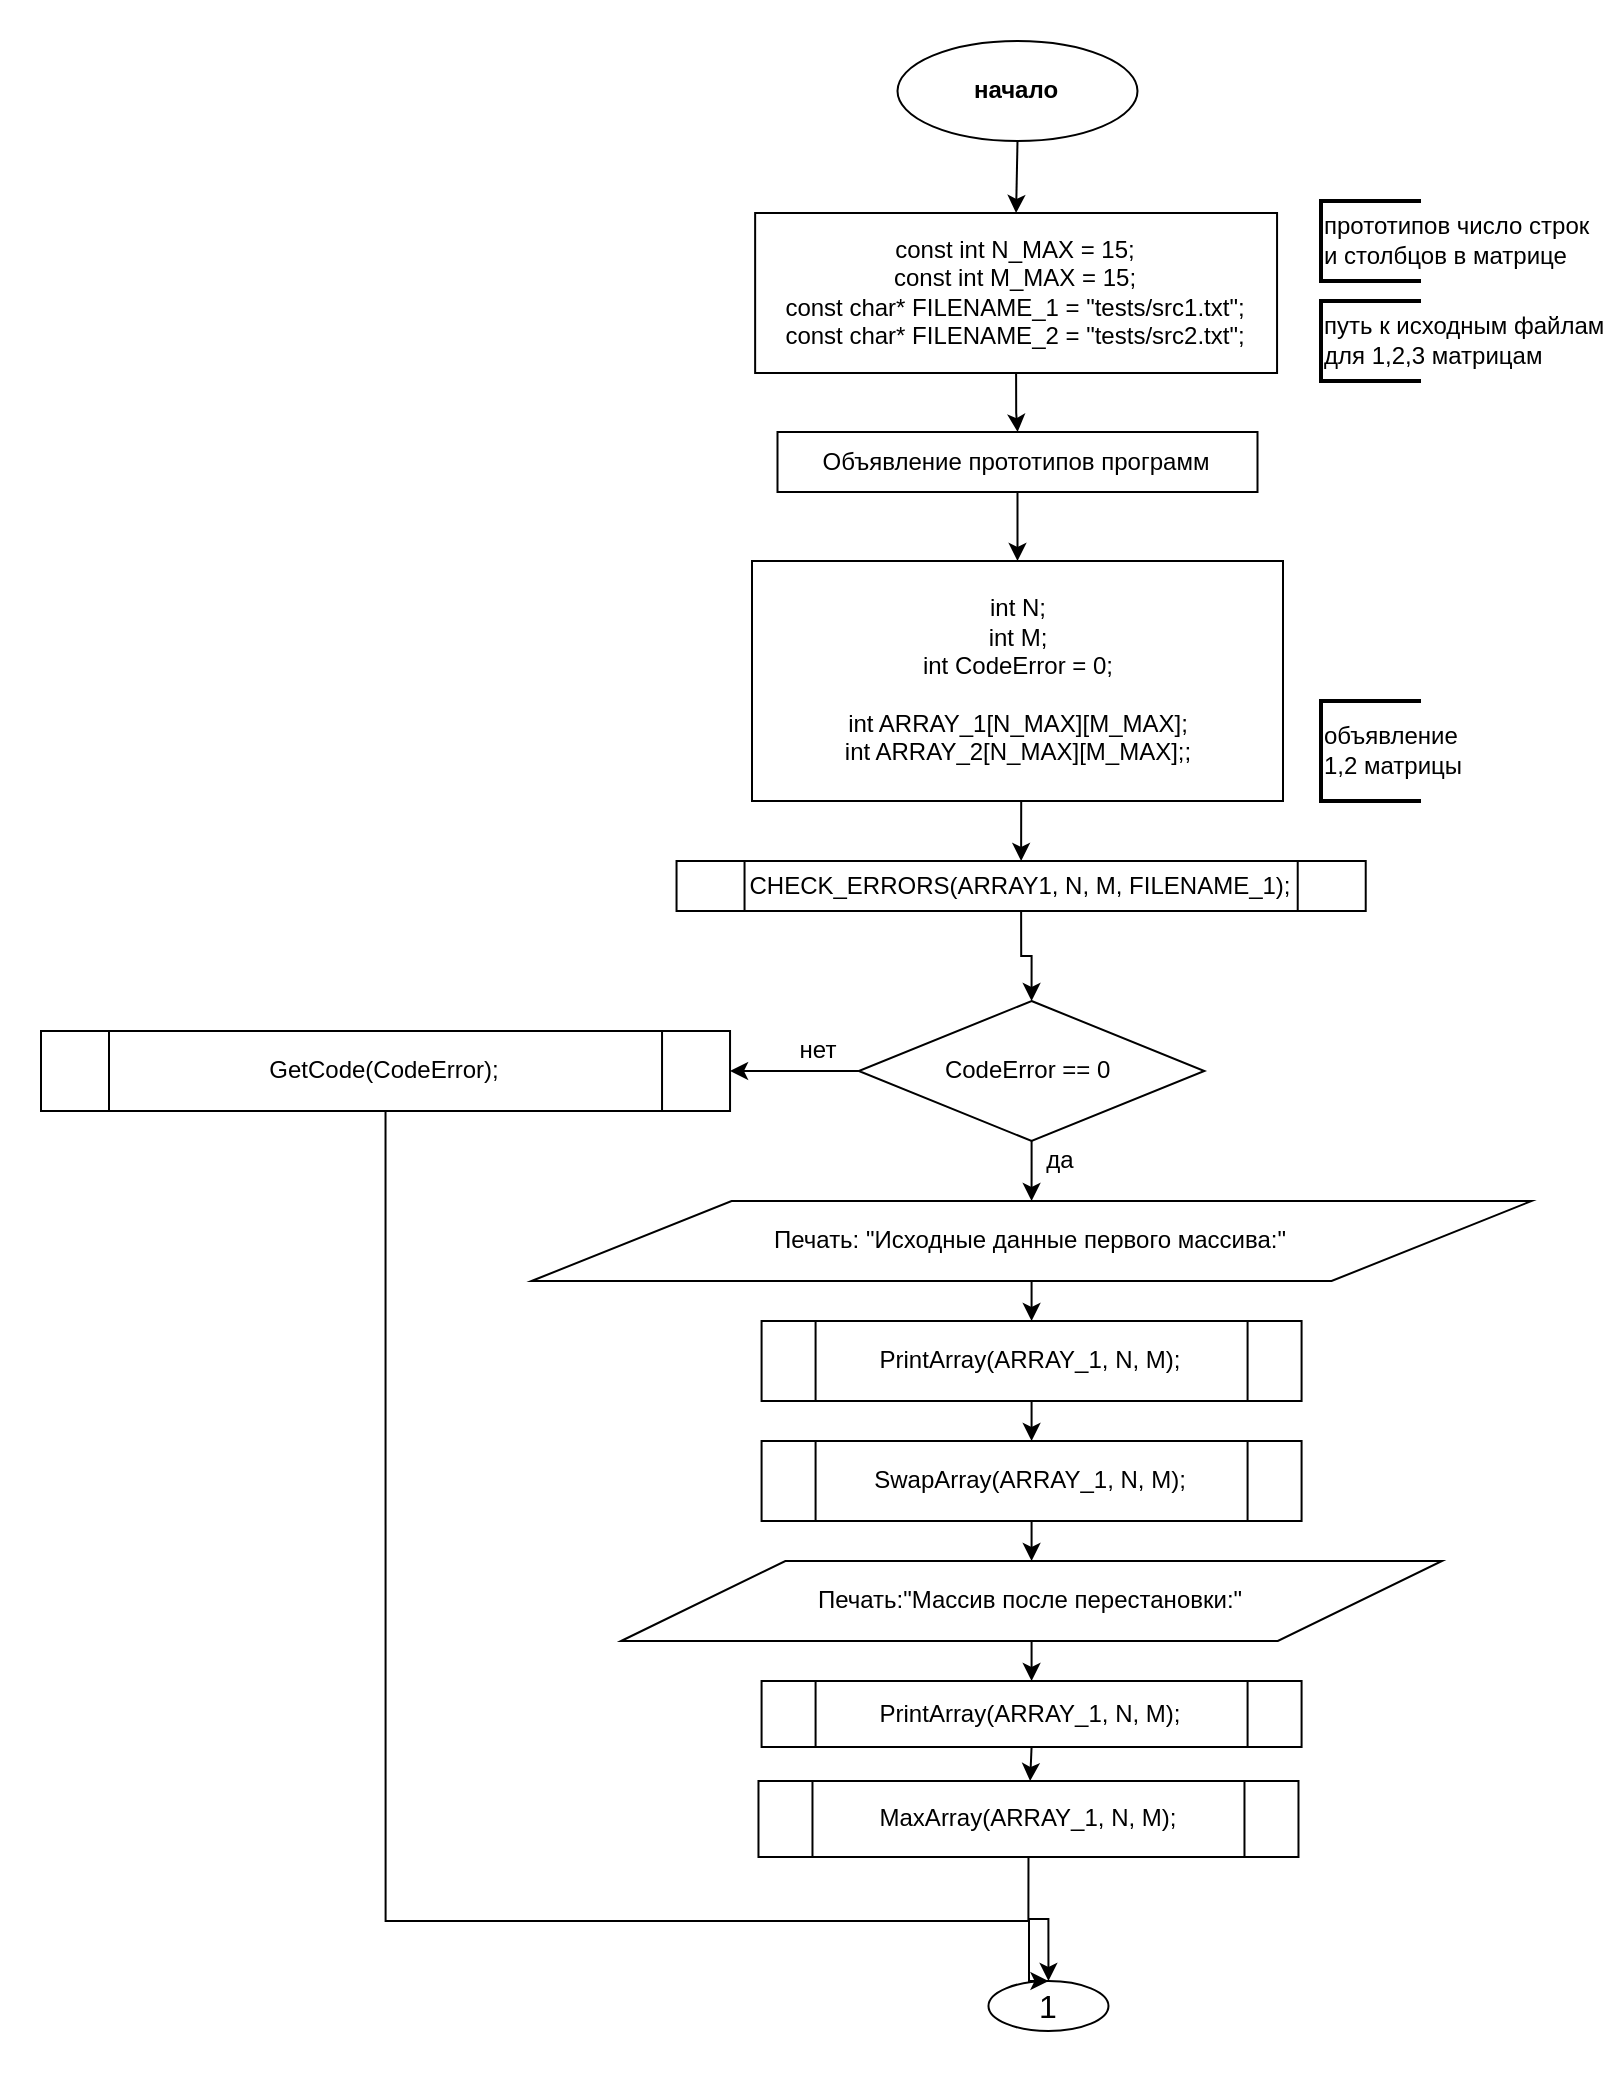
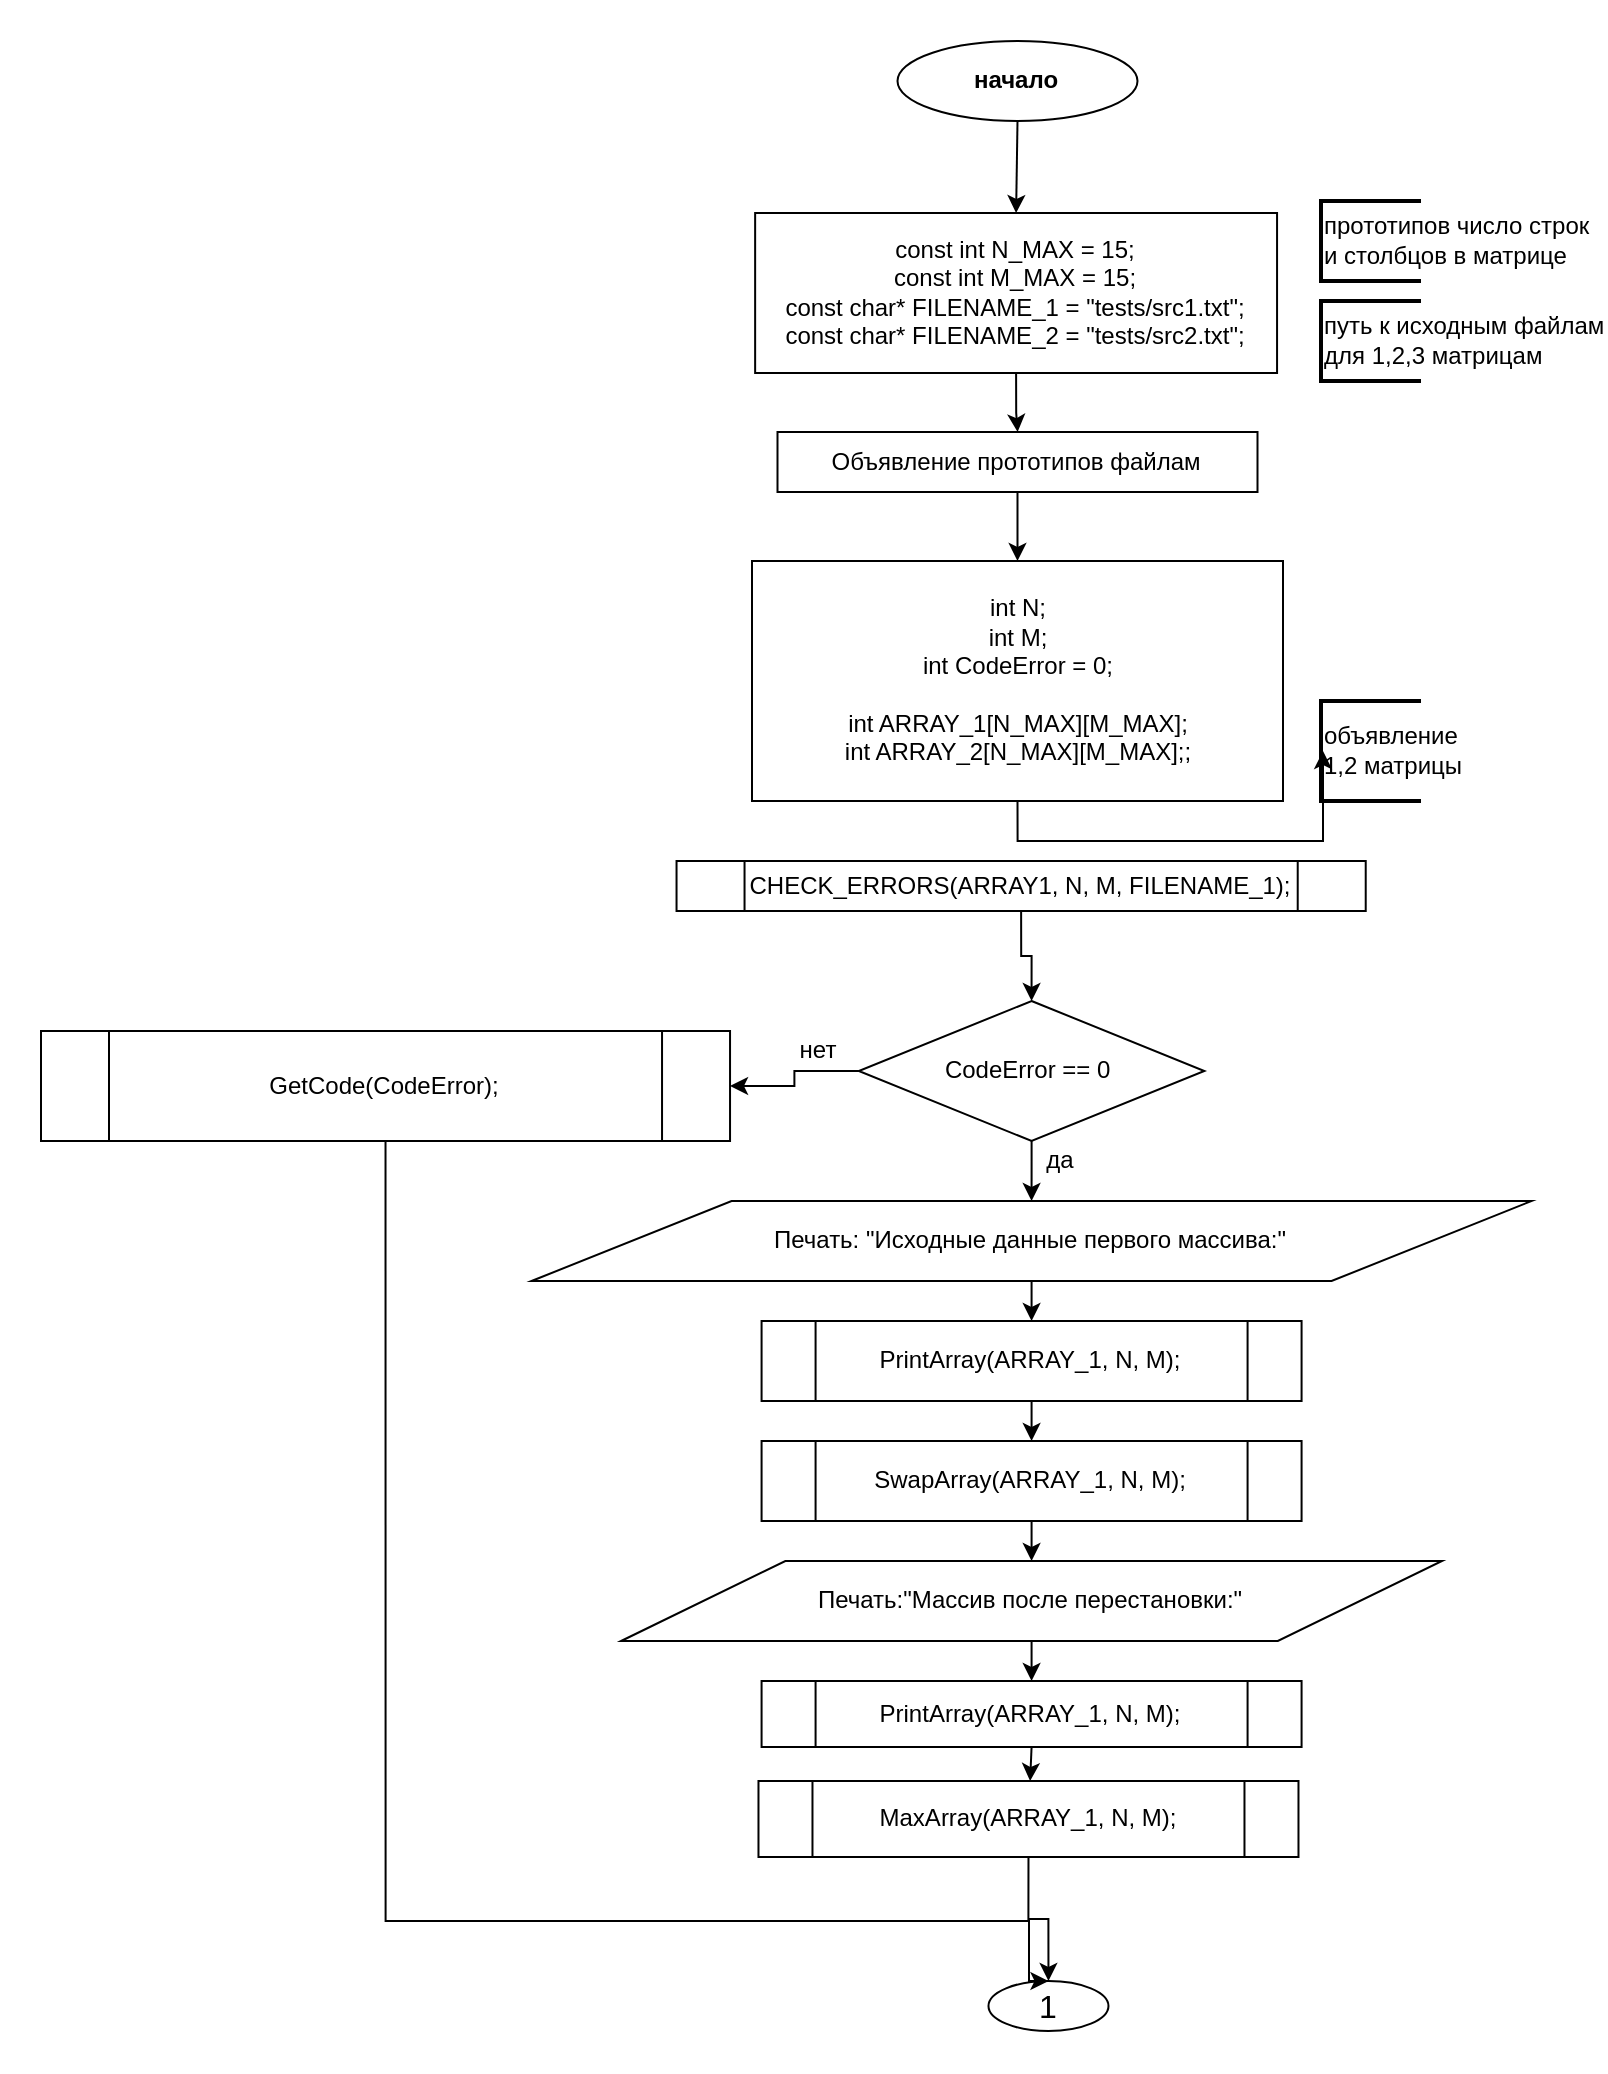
- <mxCell id="2" value="&lt;b&gt;начало&lt;/b&gt;" style="ellipse;whiteSpace=wrap;html=1;align=center;" parent="1" vertex="1"><mxGeometry x="448.25" y="20" width="120" height="50" as="geometry" /></mxCell>
+ <mxCell id="2" value="&lt;b&gt;начало&lt;/b&gt;" style="ellipse;whiteSpace=wrap;html=1;align=center;" parent="1" vertex="1"><mxGeometry x="448.25" y="20" width="120" height="40" as="geometry" /></mxCell>
- <mxCell id="13" value="&lt;span style=&quot;text-align: left&quot;&gt;Объявление прототипов программ&lt;/span&gt;" style="rounded=0;whiteSpace=wrap;html=1;" parent="1" vertex="1"><mxGeometry x="388.25" y="215.5" width="240" height="30" as="geometry" /></mxCell>
+ <mxCell id="13" value="&lt;span style=&quot;text-align: left&quot;&gt;Объявление прототипов файлам&lt;/span&gt;" style="rounded=0;whiteSpace=wrap;html=1;" parent="1" vertex="1"><mxGeometry x="388.25" y="215.5" width="240" height="30" as="geometry" /></mxCell>
- <mxCell id="16" style="edgeStyle=orthogonalEdgeStyle;rounded=0;orthogonalLoop=1;jettySize=auto;html=1;exitX=0.5;exitY=1;exitDx=0;exitDy=0;entryX=0.5;entryY=0;entryDx=0;entryDy=0;" parent="1" source="17" target="10" edge="1"><mxGeometry relative="1" as="geometry" /></mxCell>
+ <mxCell id="16" style="edgeStyle=orthogonalEdgeStyle;rounded=0;orthogonalLoop=1;jettySize=auto;html=1;exitX=0.5;exitY=1;exitDx=0;exitDy=0;" parent="1" source="17" target="8" edge="1"><mxGeometry relative="1" as="geometry" /></mxCell>
- <mxCell id="38" value="GetCode(CodeError);" style="shape=process;whiteSpace=wrap;html=1;backgroundOutline=1;strokeWidth=1;align=center;" vertex="1" parent="1"><mxGeometry x="20" y="515" width="344.52" height="40" as="geometry" /></mxCell>
+ <mxCell id="38" value="GetCode(CodeError);" style="shape=process;whiteSpace=wrap;html=1;backgroundOutline=1;strokeWidth=1;align=center;" vertex="1" parent="1"><mxGeometry x="20" y="515" width="344.52" height="55" as="geometry" /></mxCell>
